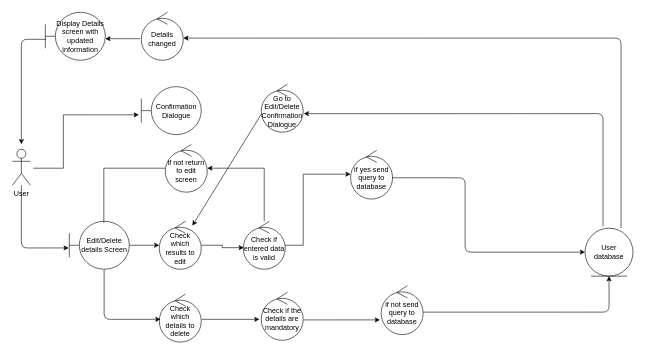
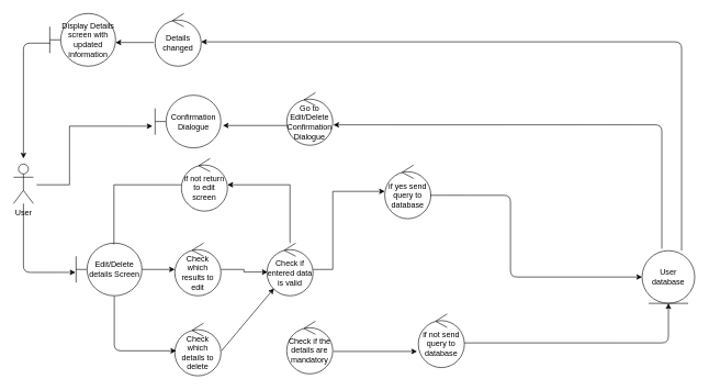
- <mxCell id="21" value="" style="endArrow=classic;html=1;exitX=0;exitY=0.625;exitDx=0;exitDy=0;exitPerimeter=0;" edge="1" parent="1" source="7" target="9"><mxGeometry width="50" height="50" relative="1" as="geometry"><mxPoint x="375" y="190" as="sourcePoint" /><mxPoint x="425" y="140" as="targetPoint" /></mxGeometry></mxCell>
+ <mxCell id="21" value="" style="endArrow=classic;html=1;exitX=0;exitY=0.625;exitDx=0;exitDy=0;exitPerimeter=0;entryX=1.03;entryY=0.575;entryDx=0;entryDy=0;entryPerimeter=0;" edge="1" parent="1" source="7" target="4"><mxGeometry width="50" height="50" relative="1" as="geometry"><mxPoint x="375" y="190" as="sourcePoint" /><mxPoint x="425" y="140" as="targetPoint" /></mxGeometry></mxCell>
- <mxCell id="27" value="" style="endArrow=classic;html=1;exitX=1.014;exitY=0.525;exitDx=0;exitDy=0;exitPerimeter=0;entryX=-0.043;entryY=0.563;entryDx=0;entryDy=0;entryPerimeter=0;" edge="1" parent="1" source="24" target="26"><mxGeometry width="50" height="50" relative="1" as="geometry"><mxPoint x="345" y="530" as="sourcePoint" /><mxPoint x="395" y="480" as="targetPoint" /></mxGeometry></mxCell>
+ <mxCell id="27" value="" style="endArrow=classic;html=1;exitX=1.014;exitY=0.525;exitDx=0;exitDy=0;exitPerimeter=0;" edge="1" parent="1" source="24" target="12"><mxGeometry width="50" height="50" relative="1" as="geometry"><mxPoint x="345" y="530" as="sourcePoint" /><mxPoint x="395" y="480" as="targetPoint" /></mxGeometry></mxCell>
